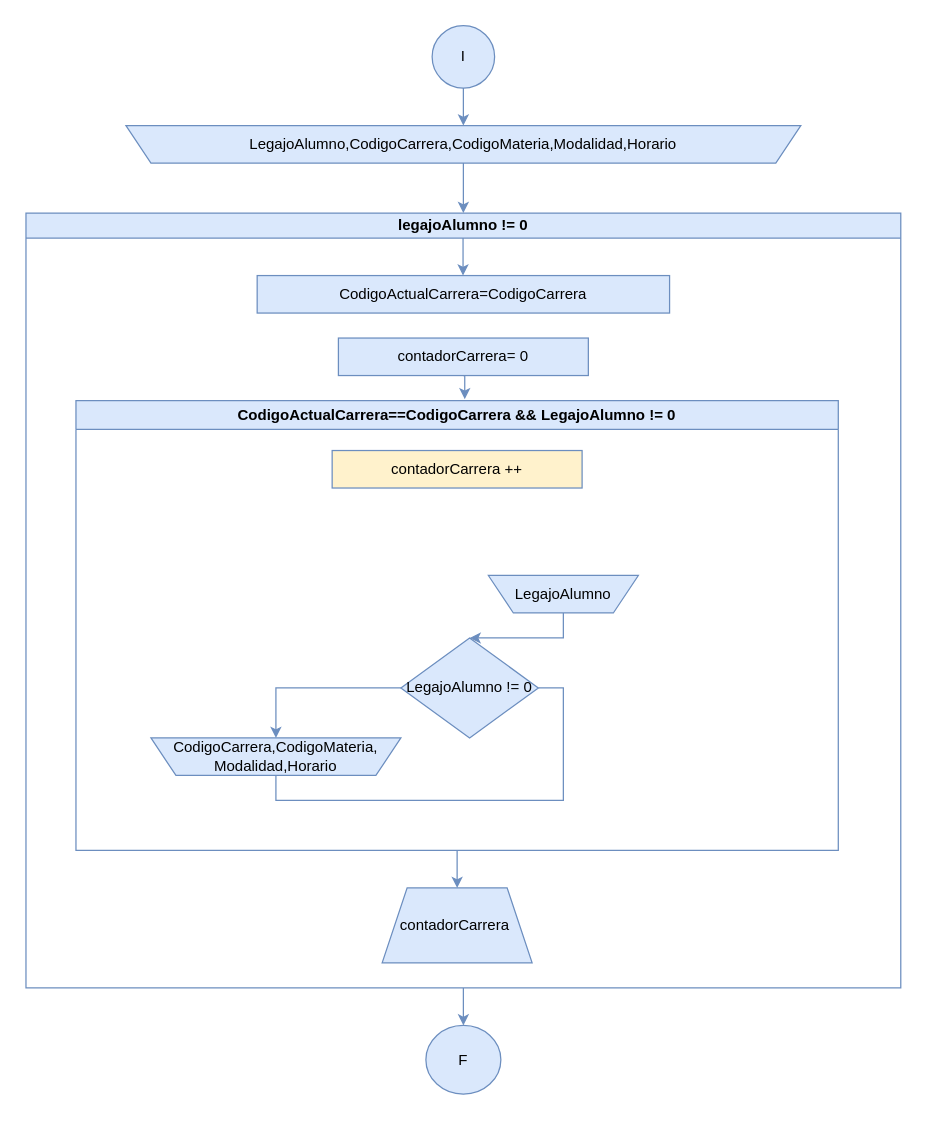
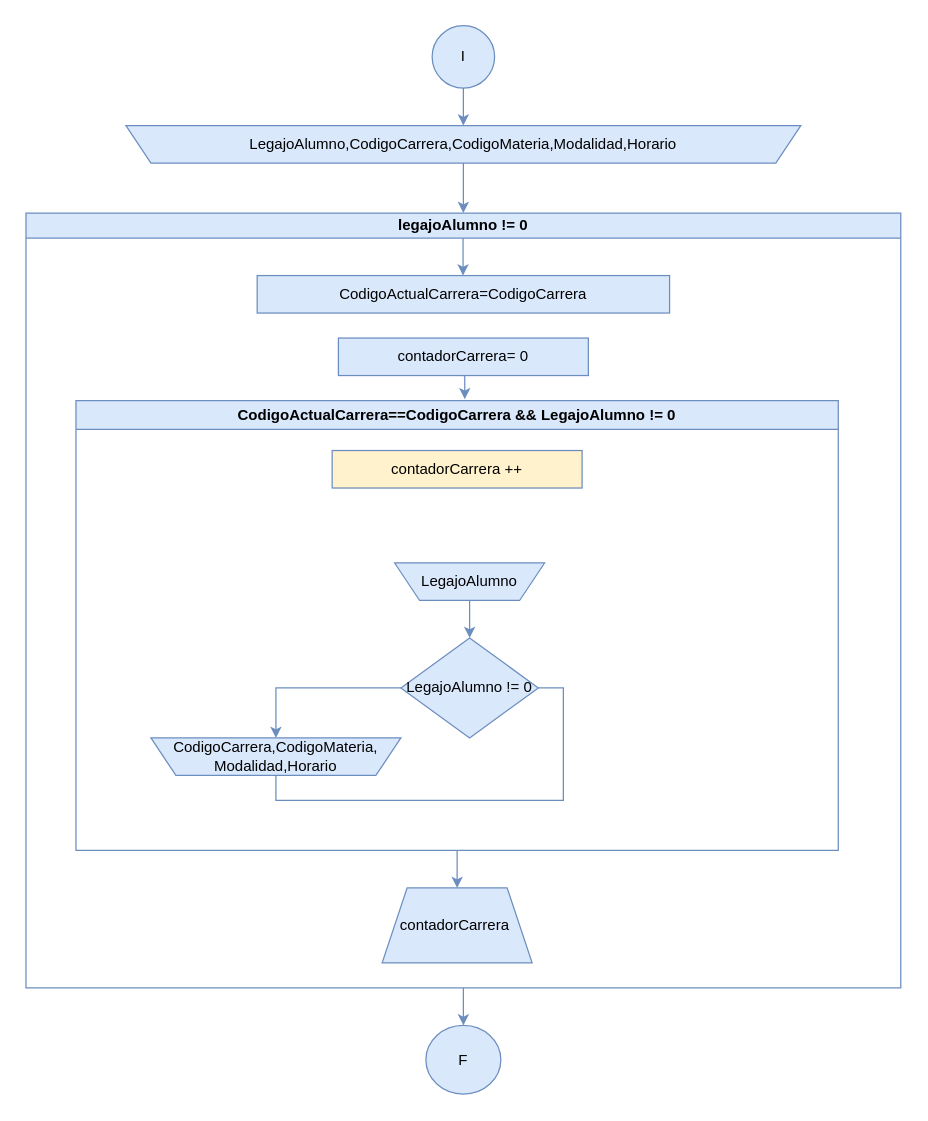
- <mxCell id="15" value="LegajoAlumno" style="shape=trapezoid;perimeter=trapezoidPerimeter;whiteSpace=wrap;html=1;fixedSize=1;direction=west;fillColor=#dae8fc;strokeColor=#6c8ebf;" vertex="1" parent="9"><mxGeometry x="330" y="140" width="120" height="30" as="geometry" /></mxCell>
+ <mxCell id="15" value="LegajoAlumno" style="shape=trapezoid;perimeter=trapezoidPerimeter;whiteSpace=wrap;html=1;fixedSize=1;direction=west;fillColor=#dae8fc;strokeColor=#6c8ebf;" vertex="1" parent="9"><mxGeometry x="255.0" y="130" width="120" height="30" as="geometry" /></mxCell>
